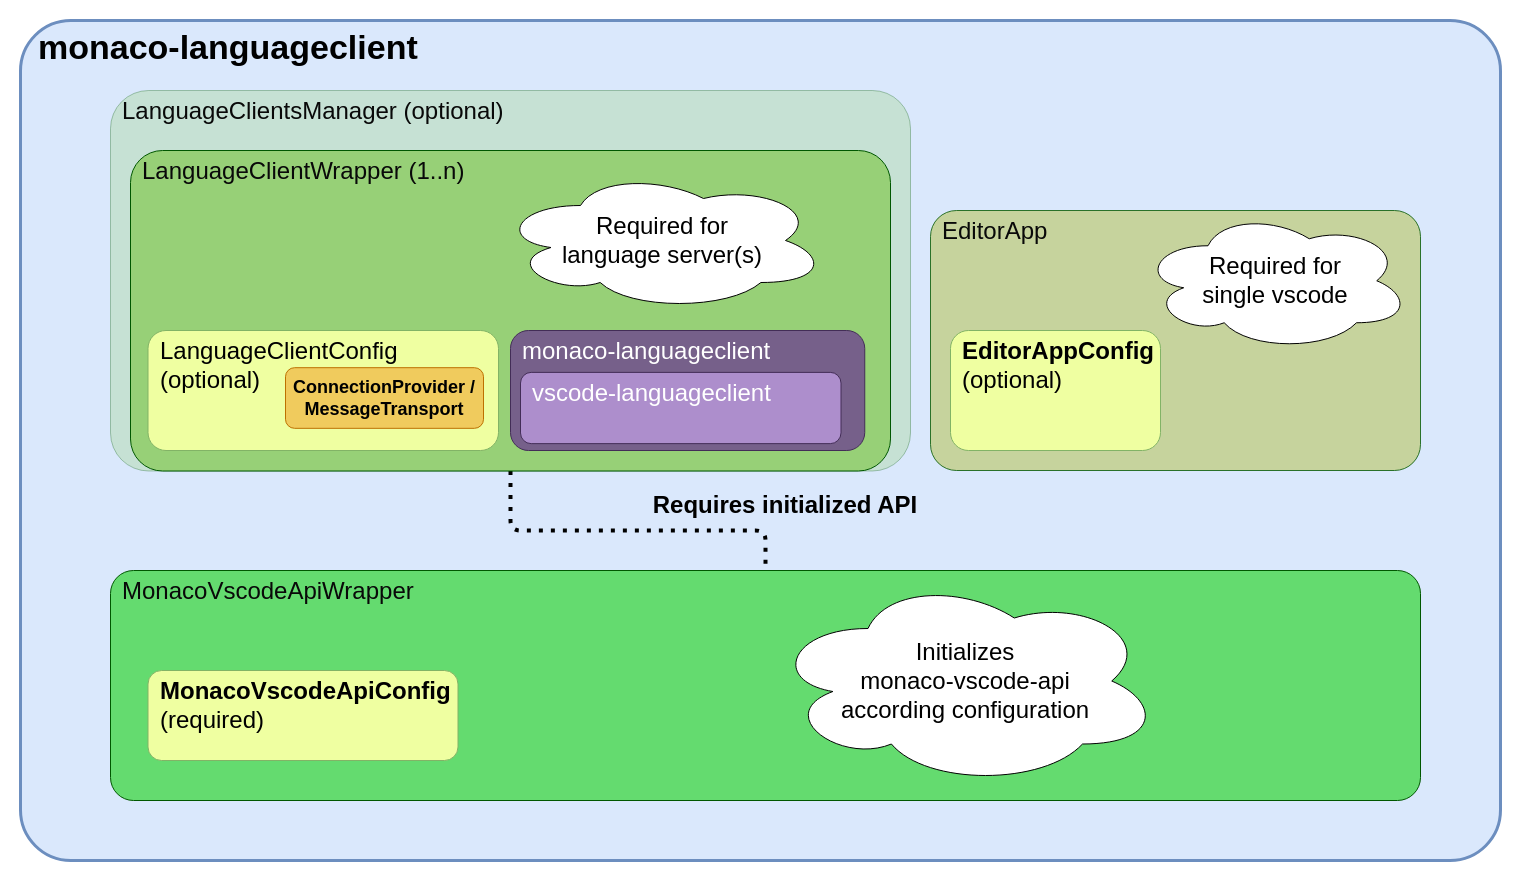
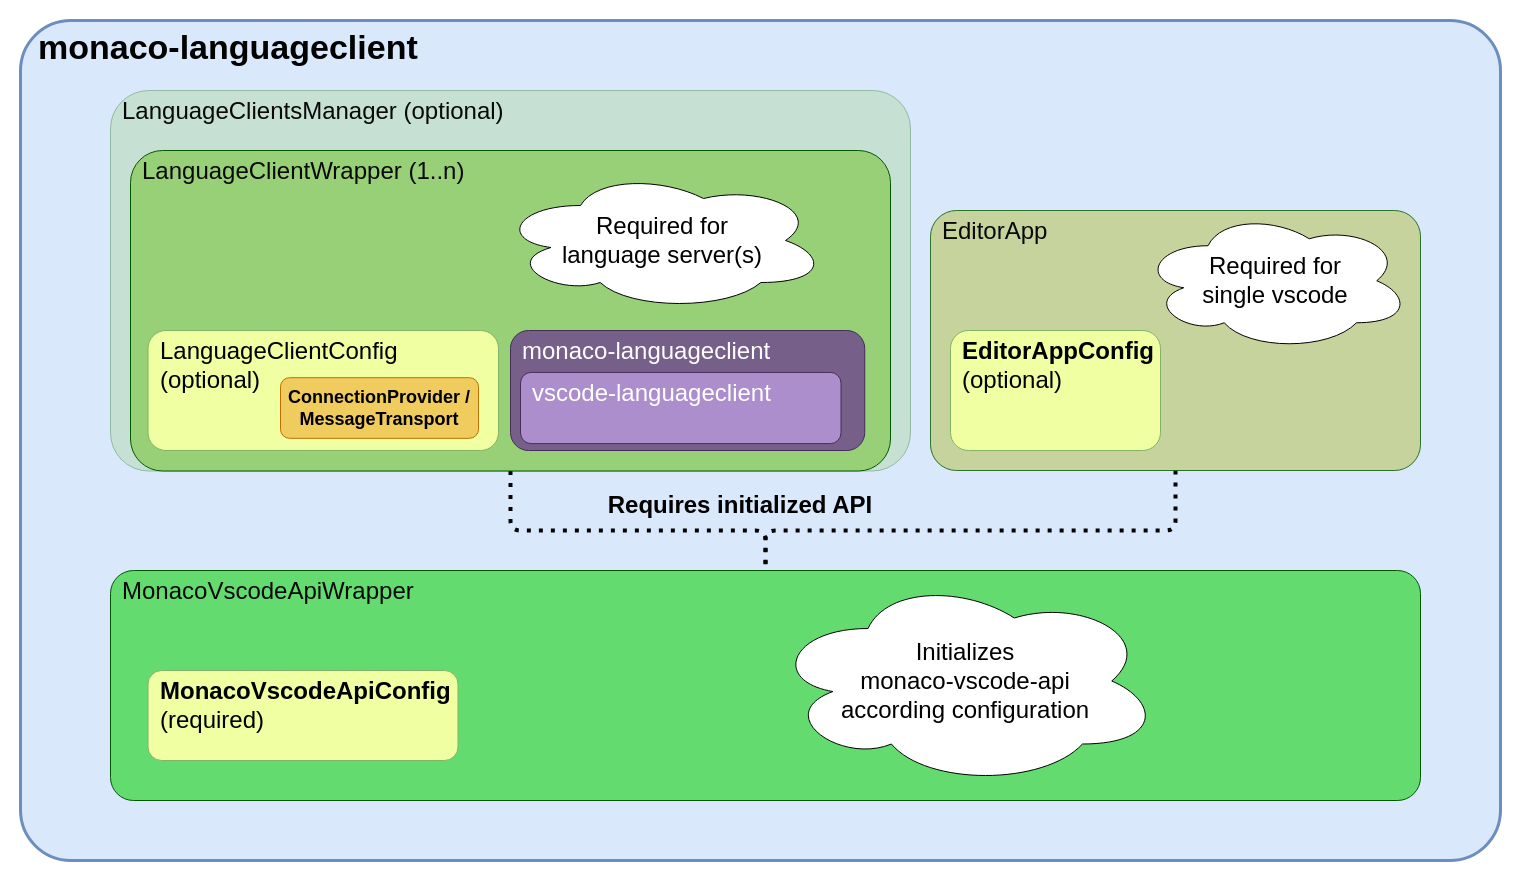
- <mxCell id="18" value="&lt;div style=&quot;color: rgb(0, 0, 0); font-size: 18px;&quot;&gt;&lt;b&gt;Connection&lt;span style=&quot;background-color: initial;&quot;&gt;Provider&amp;nbsp;&lt;/span&gt;&lt;span style=&quot;background-color: transparent;&quot;&gt;/&lt;/span&gt;&lt;/b&gt;&lt;/div&gt;&lt;div style=&quot;color: rgb(0, 0, 0); font-size: 18px;&quot;&gt;&lt;b&gt;&lt;span style=&quot;background-color: transparent;&quot;&gt;Message&lt;/span&gt;&lt;span style=&quot;background-color: initial;&quot;&gt;Transport&lt;/span&gt;&lt;/b&gt;&lt;/div&gt;" style="rounded=1;whiteSpace=wrap;html=1;fillColor=#F0CB5D;fontColor=#000000;strokeColor=#BD7000;fontSize=18;" parent="1" vertex="1"><mxGeometry x="285" y="367.19" width="198" height="60.63" as="geometry" /></mxCell>
+ <mxCell id="18" value="&lt;div style=&quot;color: rgb(0, 0, 0); font-size: 18px;&quot;&gt;&lt;b&gt;Connection&lt;span style=&quot;background-color: initial;&quot;&gt;Provider&amp;nbsp;&lt;/span&gt;&lt;span style=&quot;background-color: transparent;&quot;&gt;/&lt;/span&gt;&lt;/b&gt;&lt;/div&gt;&lt;div style=&quot;color: rgb(0, 0, 0); font-size: 18px;&quot;&gt;&lt;b&gt;&lt;span style=&quot;background-color: transparent;&quot;&gt;Message&lt;/span&gt;&lt;span style=&quot;background-color: initial;&quot;&gt;Transport&lt;/span&gt;&lt;/b&gt;&lt;/div&gt;" style="rounded=1;whiteSpace=wrap;html=1;fillColor=#F0CB5D;fontColor=#000000;strokeColor=#BD7000;fontSize=18;" parent="1" vertex="1"><mxGeometry x="280" y="377.19" width="198" height="60.63" as="geometry" /></mxCell>
- <mxCell id="19" value="&lt;font style=&quot;font-size: 24px;&quot;&gt;&lt;b style=&quot;&quot;&gt;Requires initialized API&lt;/b&gt;&lt;/font&gt;" style="text;html=1;align=center;verticalAlign=middle;whiteSpace=wrap;rounded=0;" parent="1" vertex="1"><mxGeometry x="650" y="490" width="270" height="30" as="geometry" /></mxCell>
+ <mxCell id="19" value="&lt;font style=&quot;font-size: 24px;&quot;&gt;&lt;b style=&quot;&quot;&gt;Requires initialized API&lt;/b&gt;&lt;/font&gt;" style="text;html=1;align=center;verticalAlign=middle;whiteSpace=wrap;rounded=0;" parent="1" vertex="1"><mxGeometry x="605" y="490" width="270" height="30" as="geometry" /></mxCell>
+ <mxCell id="10" style="edgeStyle=orthogonalEdgeStyle;rounded=1;orthogonalLoop=1;jettySize=auto;html=1;exitX=0.5;exitY=1;exitDx=0;exitDy=0;strokeWidth=4;dashed=1;dashPattern=1 2;entryX=0.5;entryY=0;entryDx=0;entryDy=0;endArrow=none;endFill=0;curved=0;" parent="1" source="11" target="7" edge="1"><mxGeometry relative="1" as="geometry"><Array as="points"><mxPoint x="1175" y="530" /><mxPoint x="765" y="530" /></Array><mxPoint x="1440" y="720" as="targetPoint" /></mxGeometry></mxCell>
